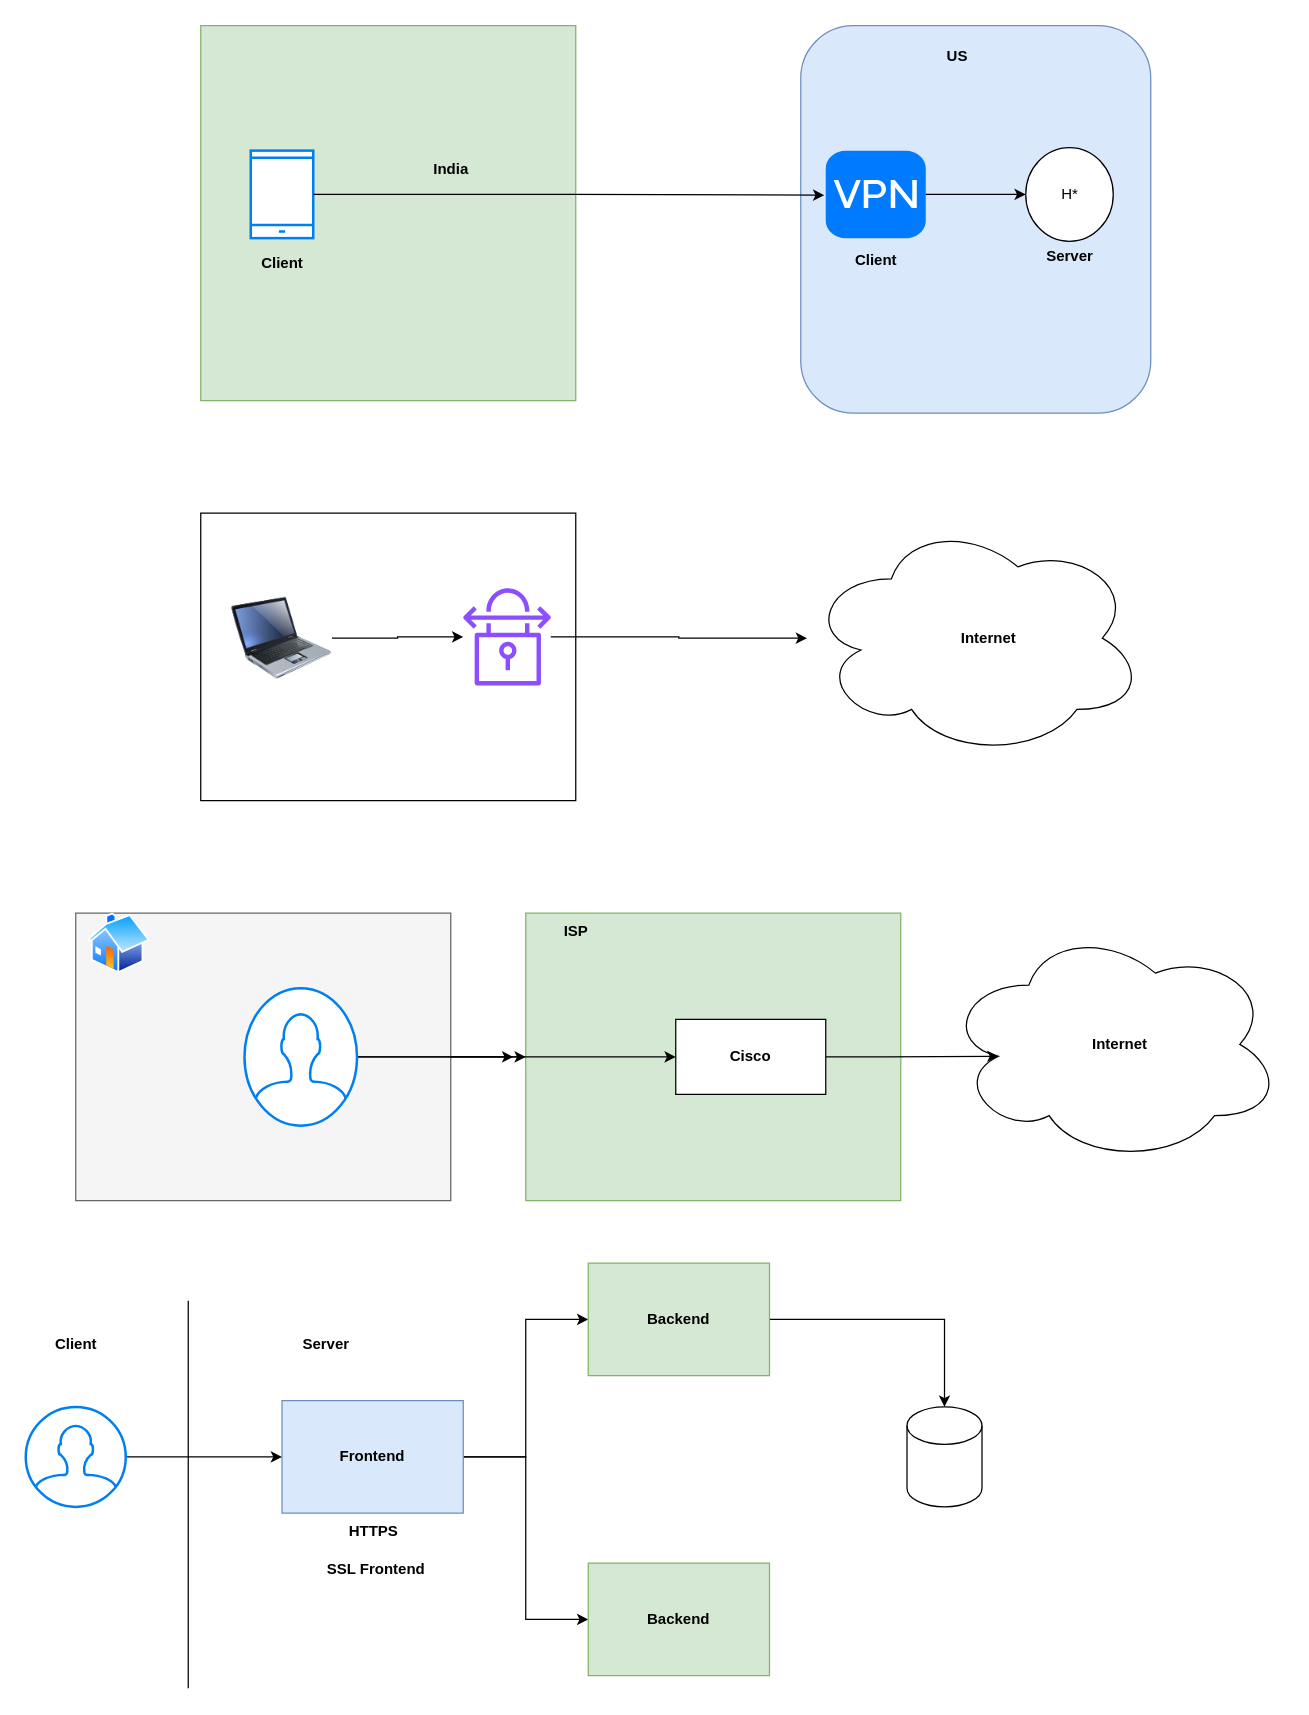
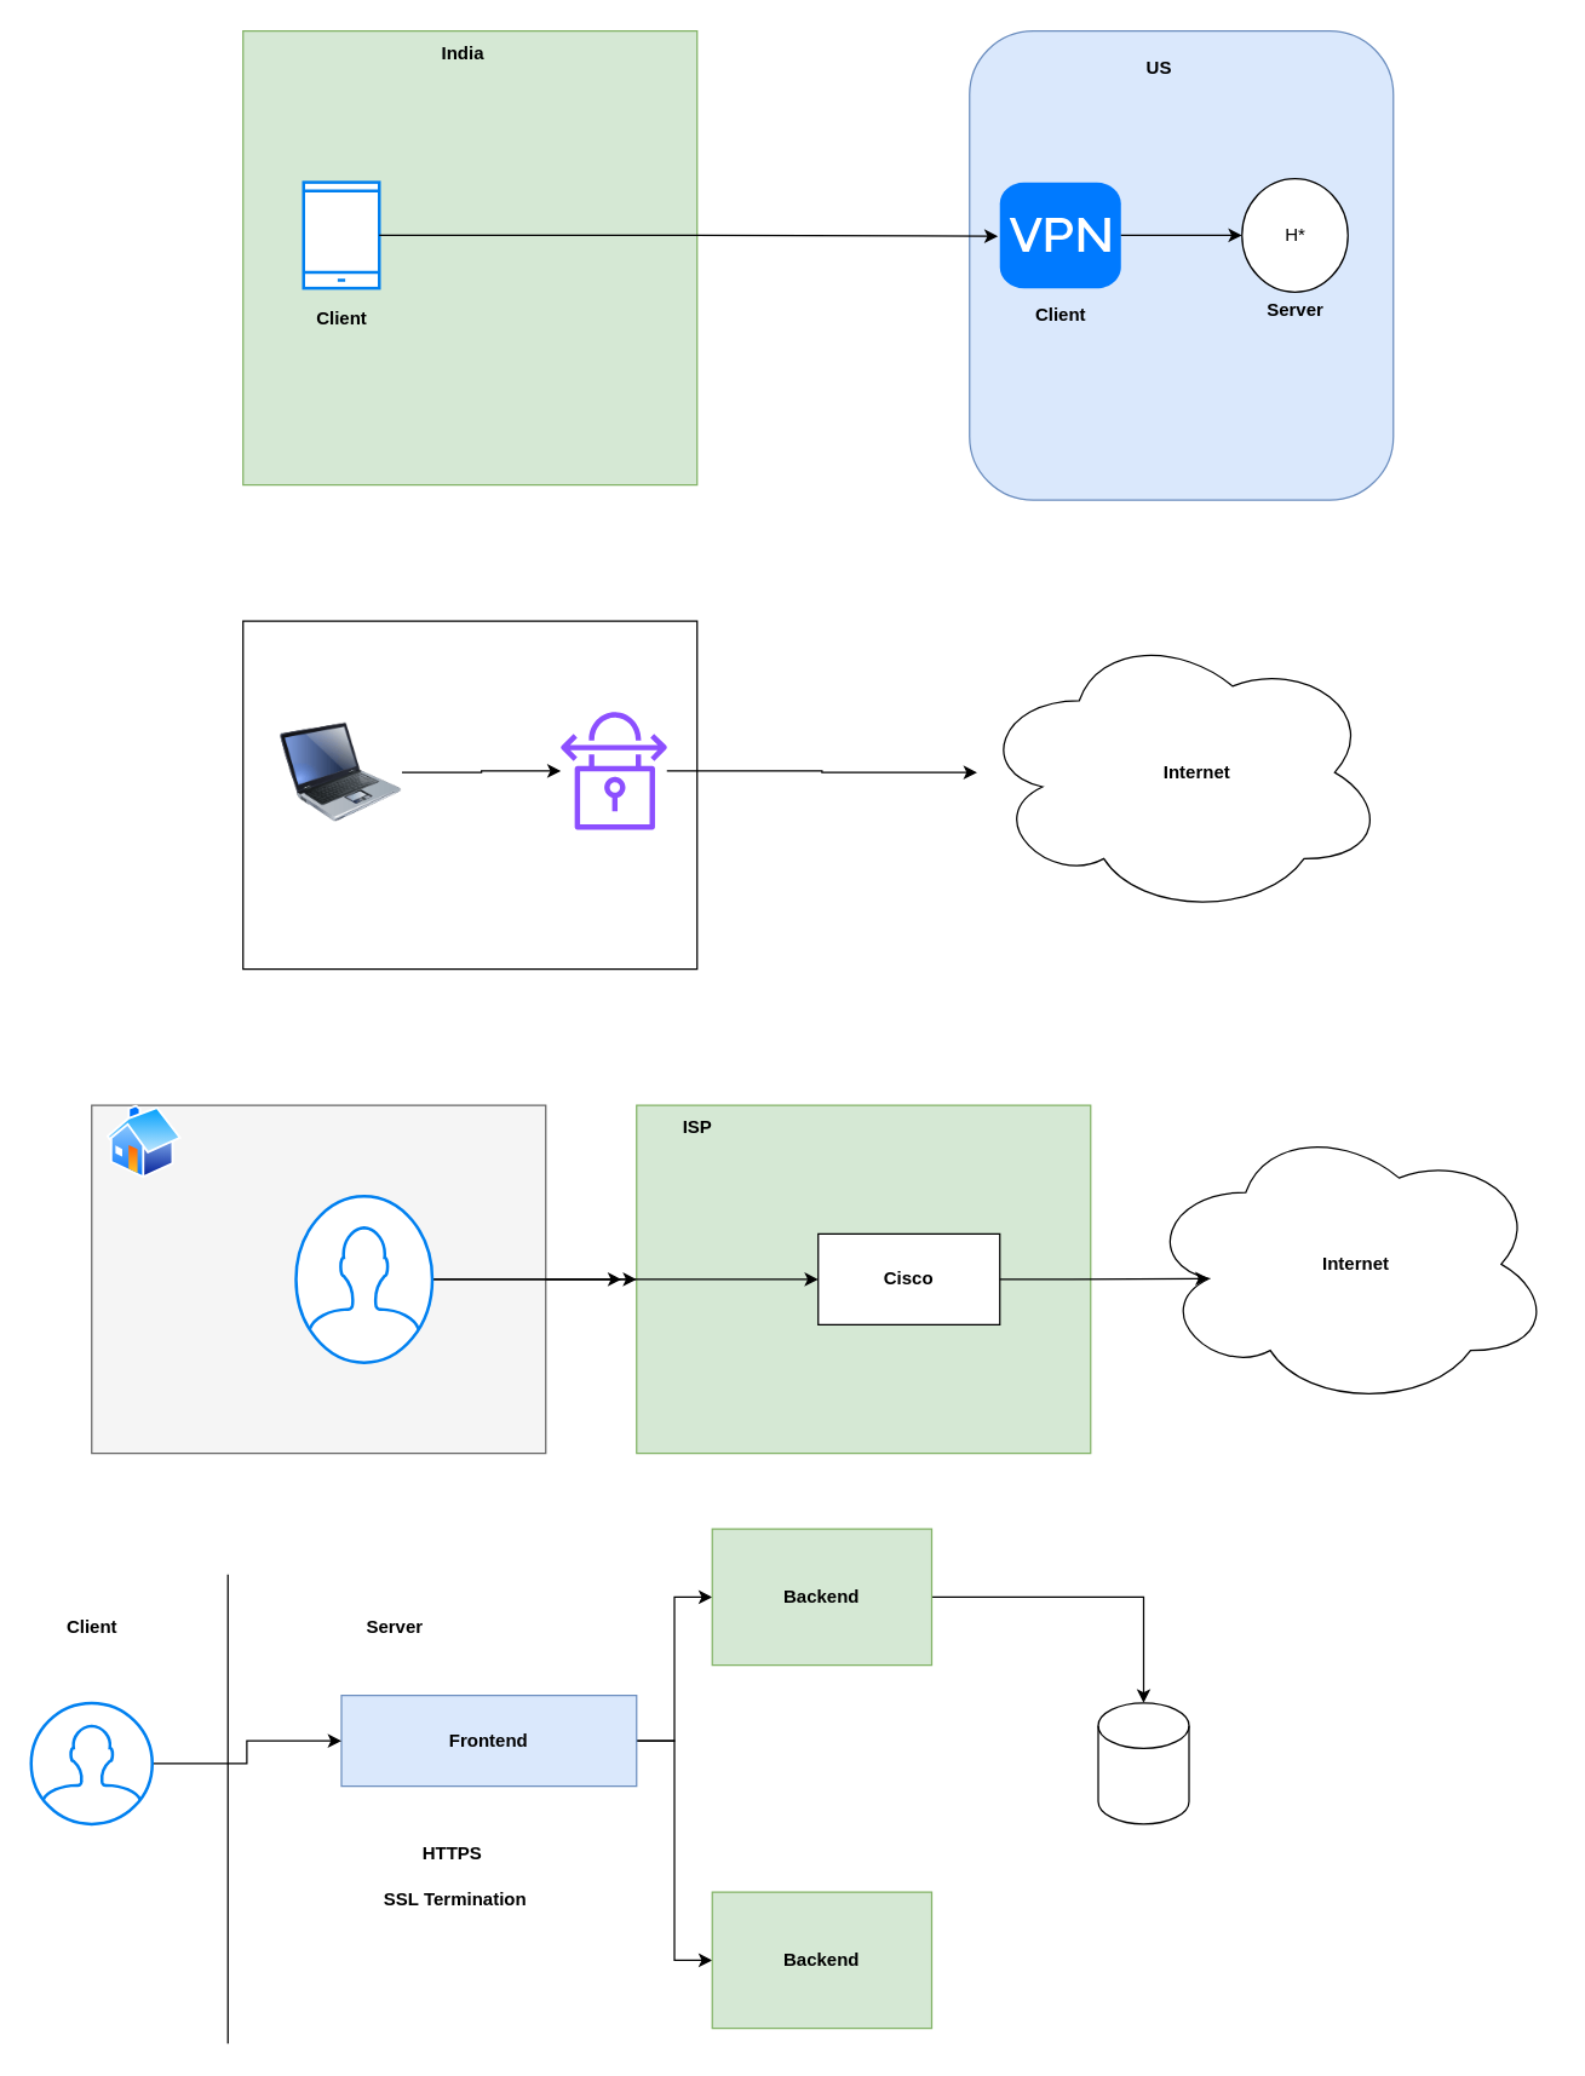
- <mxCell id="12" value="&lt;b&gt;India&lt;/b&gt;" style="text;html=1;align=center;verticalAlign=middle;resizable=0;points=[];autosize=1;strokeColor=none;fillColor=none;" vertex="1" parent="1"><mxGeometry x="335" y="120" width="50" height="30" as="geometry" /></mxCell>
+ <mxCell id="12" value="&lt;b&gt;India&lt;/b&gt;" style="text;html=1;align=center;verticalAlign=middle;resizable=0;points=[];autosize=1;strokeColor=none;fillColor=none;" vertex="1" parent="1"><mxGeometry x="280" y="20" width="50" height="30" as="geometry" /></mxCell>
- <mxCell id="35" value="&lt;b&gt;Frontend&lt;/b&gt;" style="rounded=0;whiteSpace=wrap;html=1;fillColor=#dae8fc;strokeColor=#6c8ebf;" vertex="1" parent="1"><mxGeometry x="225" y="1120" width="145" height="90" as="geometry" /></mxCell>
+ <mxCell id="35" value="&lt;b&gt;Frontend&lt;/b&gt;" style="rounded=0;whiteSpace=wrap;html=1;fillColor=#dae8fc;strokeColor=#6c8ebf;" vertex="1" parent="1"><mxGeometry x="225" y="1120" width="195" height="60" as="geometry" /></mxCell>
- <mxCell id="45" value="&lt;b&gt;SSL Frontend&lt;/b&gt;" style="text;html=1;align=center;verticalAlign=middle;resizable=0;points=[];autosize=1;strokeColor=none;fillColor=none;" vertex="1" parent="1"><mxGeometry x="240" y="1240" width="120" height="30" as="geometry" /></mxCell>
+ <mxCell id="45" value="&lt;b&gt;SSL Termination&lt;/b&gt;" style="text;html=1;align=center;verticalAlign=middle;resizable=0;points=[];autosize=1;strokeColor=none;fillColor=none;" vertex="1" parent="1"><mxGeometry x="240" y="1240" width="120" height="30" as="geometry" /></mxCell>
